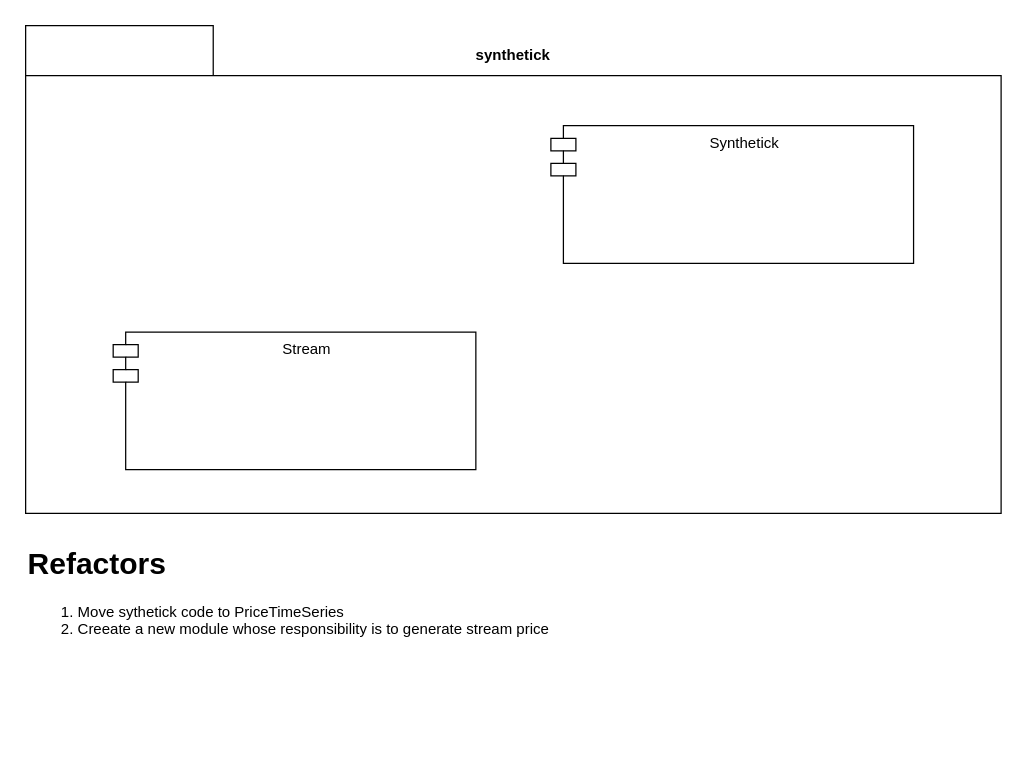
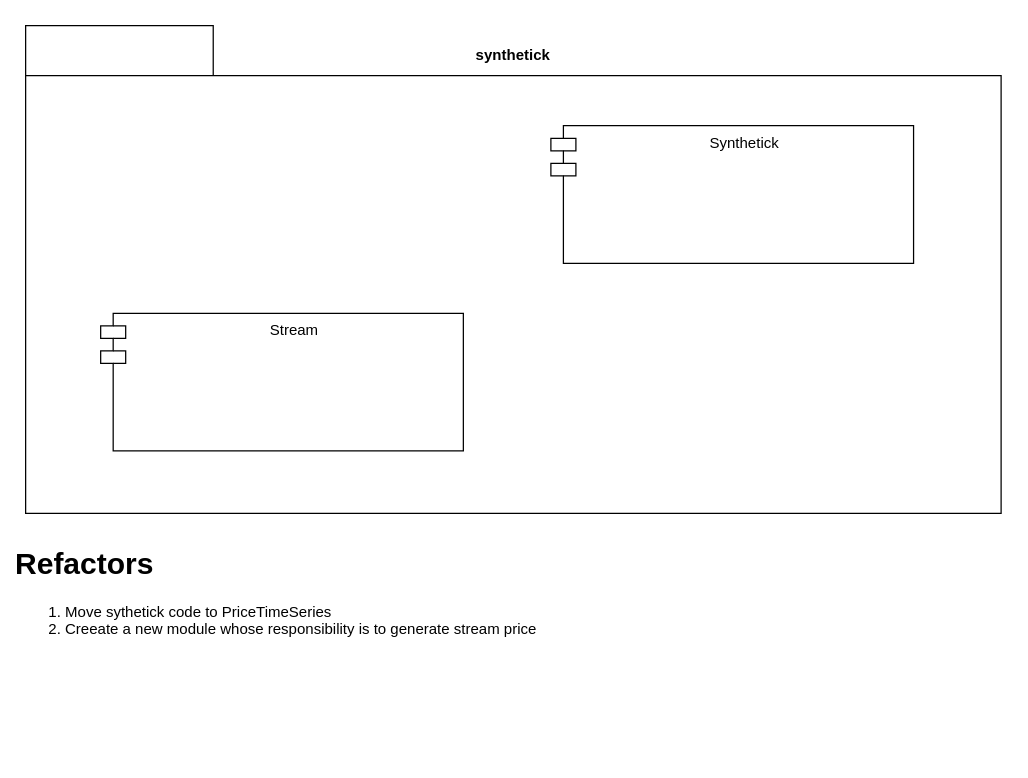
- <mxCell id="4" value="Stream" style="shape=module;align=left;spacingLeft=20;align=center;verticalAlign=top;whiteSpace=wrap;html=1;" vertex="1" parent="1"><mxGeometry x="90" y="265" width="290" height="110" as="geometry" /></mxCell>
+ <mxCell id="4" value="Stream" style="shape=module;align=left;spacingLeft=20;align=center;verticalAlign=top;whiteSpace=wrap;html=1;" vertex="1" parent="1"><mxGeometry x="80" y="250" width="290" height="110" as="geometry" /></mxCell>
- <mxCell id="5" value="&lt;h1 style=&quot;margin-top: 0px;&quot;&gt;Refactors&lt;/h1&gt;&lt;p&gt;&lt;/p&gt;&lt;ol&gt;&lt;li&gt;Move sythetick code to PriceTimeSeries&lt;/li&gt;&lt;li&gt;Creeate a new module whose responsibility is to generate stream price&lt;/li&gt;&lt;/ol&gt;&lt;p&gt;&lt;/p&gt;" style="text;html=1;whiteSpace=wrap;overflow=hidden;rounded=0;" vertex="1" parent="1"><mxGeometry x="20" y="430" width="450" height="170" as="geometry" /></mxCell>
+ <mxCell id="5" value="&lt;h1 style=&quot;margin-top: 0px;&quot;&gt;Refactors&lt;/h1&gt;&lt;p&gt;&lt;/p&gt;&lt;ol&gt;&lt;li&gt;Move sythetick code to PriceTimeSeries&lt;/li&gt;&lt;li&gt;Creeate a new module whose responsibility is to generate stream price&lt;/li&gt;&lt;/ol&gt;&lt;p&gt;&lt;/p&gt;" style="text;html=1;whiteSpace=wrap;overflow=hidden;rounded=0;" vertex="1" parent="1"><mxGeometry x="10" y="430" width="450" height="170" as="geometry" /></mxCell>
